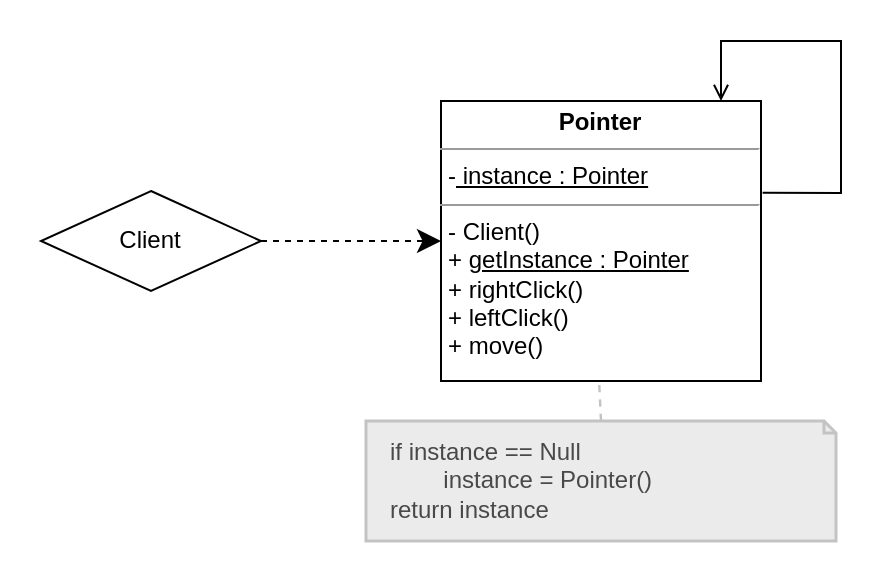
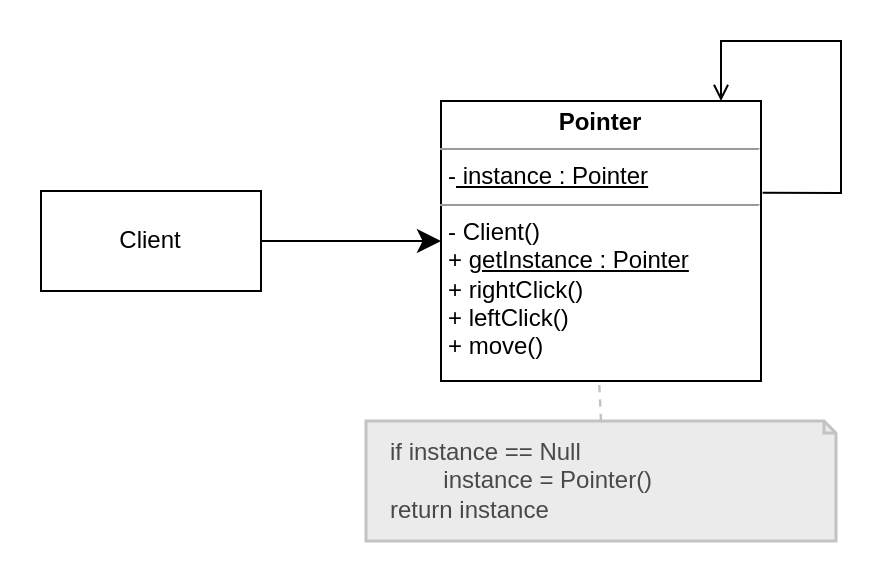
- <mxCell id="4" value="Client" style="rhombus;html=1;whiteSpace=wrap;" vertex="1" parent="1"><mxGeometry x="20" y="95" width="110" height="50" as="geometry" /></mxCell>
+ <mxCell id="4" value="Client" style="html=1;whiteSpace=wrap;" vertex="1" parent="1"><mxGeometry x="20" y="95" width="110" height="50" as="geometry" /></mxCell>
- <mxCell id="5" value="" style="endArrow=classic;endFill=1;endSize=9;html=1;rounded=0;exitX=1;exitY=0.5;exitDx=0;exitDy=0;entryX=0;entryY=0.5;entryDx=0;entryDy=0;dashed=1;" edge="1" parent="1" source="4" target="2"><mxGeometry width="160" relative="1" as="geometry"><mxPoint x="170" y="130" as="sourcePoint" /><mxPoint x="330" y="130" as="targetPoint" /></mxGeometry></mxCell>
+ <mxCell id="5" value="" style="endArrow=classic;endFill=1;endSize=9;html=1;rounded=0;exitX=1;exitY=0.5;exitDx=0;exitDy=0;entryX=0;entryY=0.5;entryDx=0;entryDy=0;" edge="1" parent="1" source="4" target="2"><mxGeometry width="160" relative="1" as="geometry"><mxPoint x="170" y="130" as="sourcePoint" /><mxPoint x="330" y="130" as="targetPoint" /></mxGeometry></mxCell>
